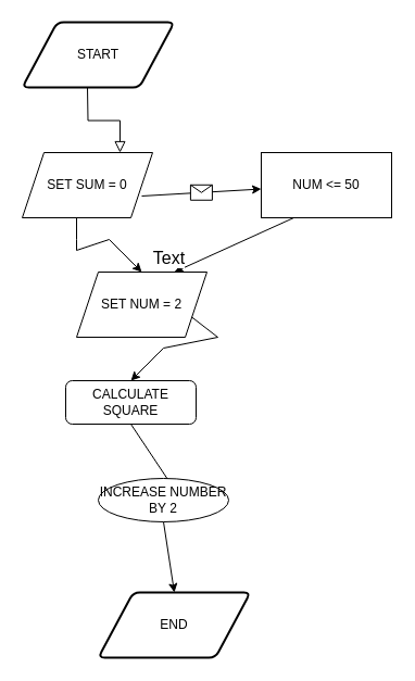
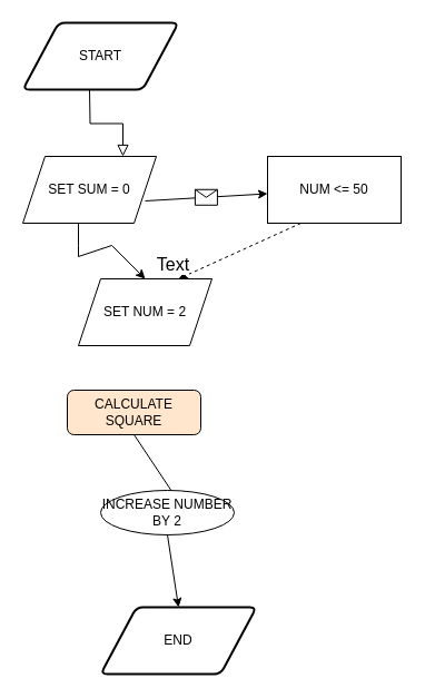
- <mxCell id="18" value="" style="endArrow=classic;html=1;rounded=0;exitX=0.25;exitY=1;exitDx=0;exitDy=0;entryX=0.75;entryY=0;entryDx=0;entryDy=0;" parent="1" edge="1" target="5" source="17"><mxGeometry width="50" height="50" relative="1" as="geometry"><mxPoint x="240" y="210" as="sourcePoint" /><mxPoint x="160" y="220" as="targetPoint" /><Array as="points" /></mxGeometry></mxCell>
+ <mxCell id="18" value="" style="endArrow=classic;html=1;rounded=0;exitX=0.25;exitY=1;exitDx=0;exitDy=0;entryX=0.75;entryY=0;entryDx=0;entryDy=0;dashed=1;" parent="1" edge="1" target="5" source="17"><mxGeometry width="50" height="50" relative="1" as="geometry"><mxPoint x="240" y="210" as="sourcePoint" /><mxPoint x="160" y="220" as="targetPoint" /><Array as="points" /></mxGeometry></mxCell>
- <mxCell id="16" value="" style="endArrow=classic;html=1;rounded=0;exitX=1;exitY=0.75;exitDx=0;exitDy=0;entryX=0.5;entryY=0;entryDx=0;entryDy=0;" parent="1" target="15" edge="1" source="5"><mxGeometry width="50" height="50" relative="1" as="geometry"><mxPoint x="330" y="278" as="sourcePoint" /><mxPoint x="110" y="340" as="targetPoint" /><Array as="points"><mxPoint x="200" y="310" /><mxPoint x="150" y="320" /></Array></mxGeometry></mxCell>
- <mxCell id="15" value="CALCULATE SQUARE" style="rounded=1;whiteSpace=wrap;html=1;fontSize=12;glass=0;strokeWidth=1;shadow=0;" parent="1" vertex="1"><mxGeometry x="60" y="350" width="120" height="40" as="geometry" /></mxCell>
+ <mxCell id="15" value="CALCULATE SQUARE" style="rounded=1;whiteSpace=wrap;html=1;fontSize=12;glass=0;strokeWidth=1;shadow=0;fillColor=#ffe6cc;" parent="1" vertex="1"><mxGeometry x="60" y="350" width="120" height="40" as="geometry" /></mxCell>
